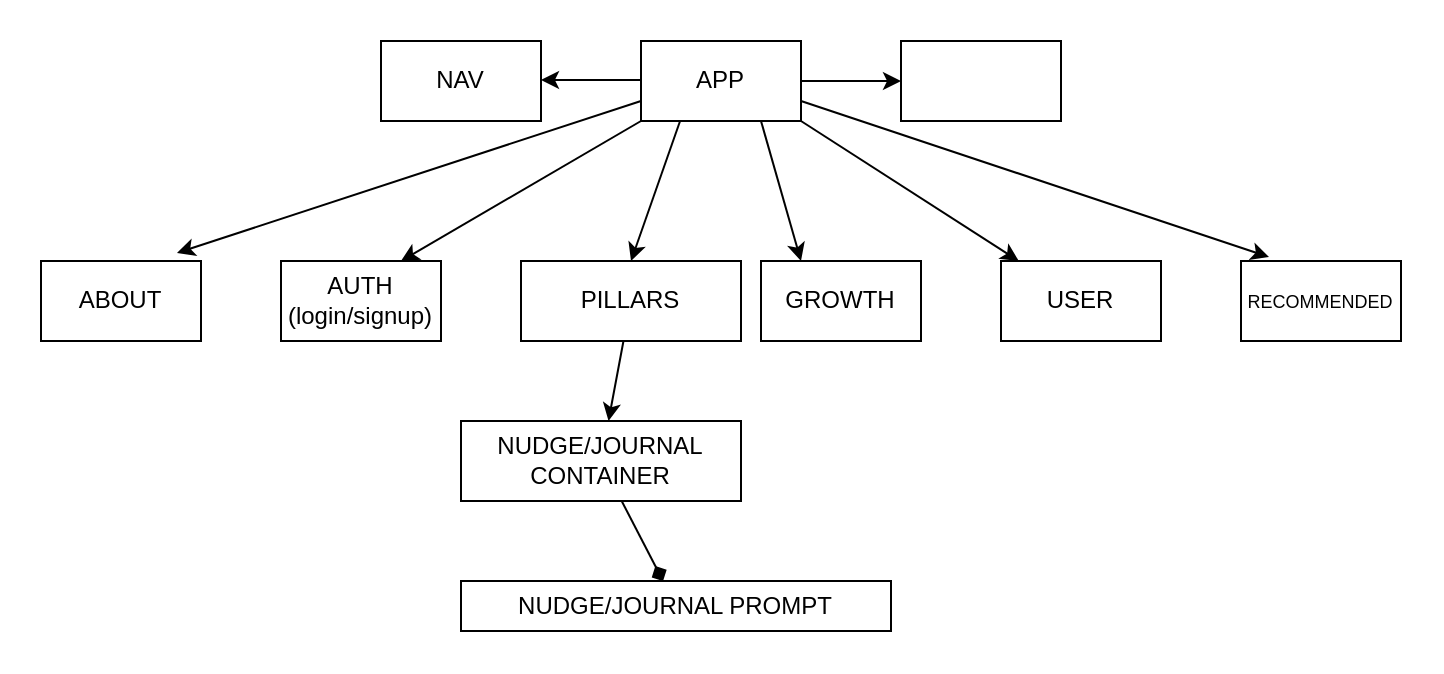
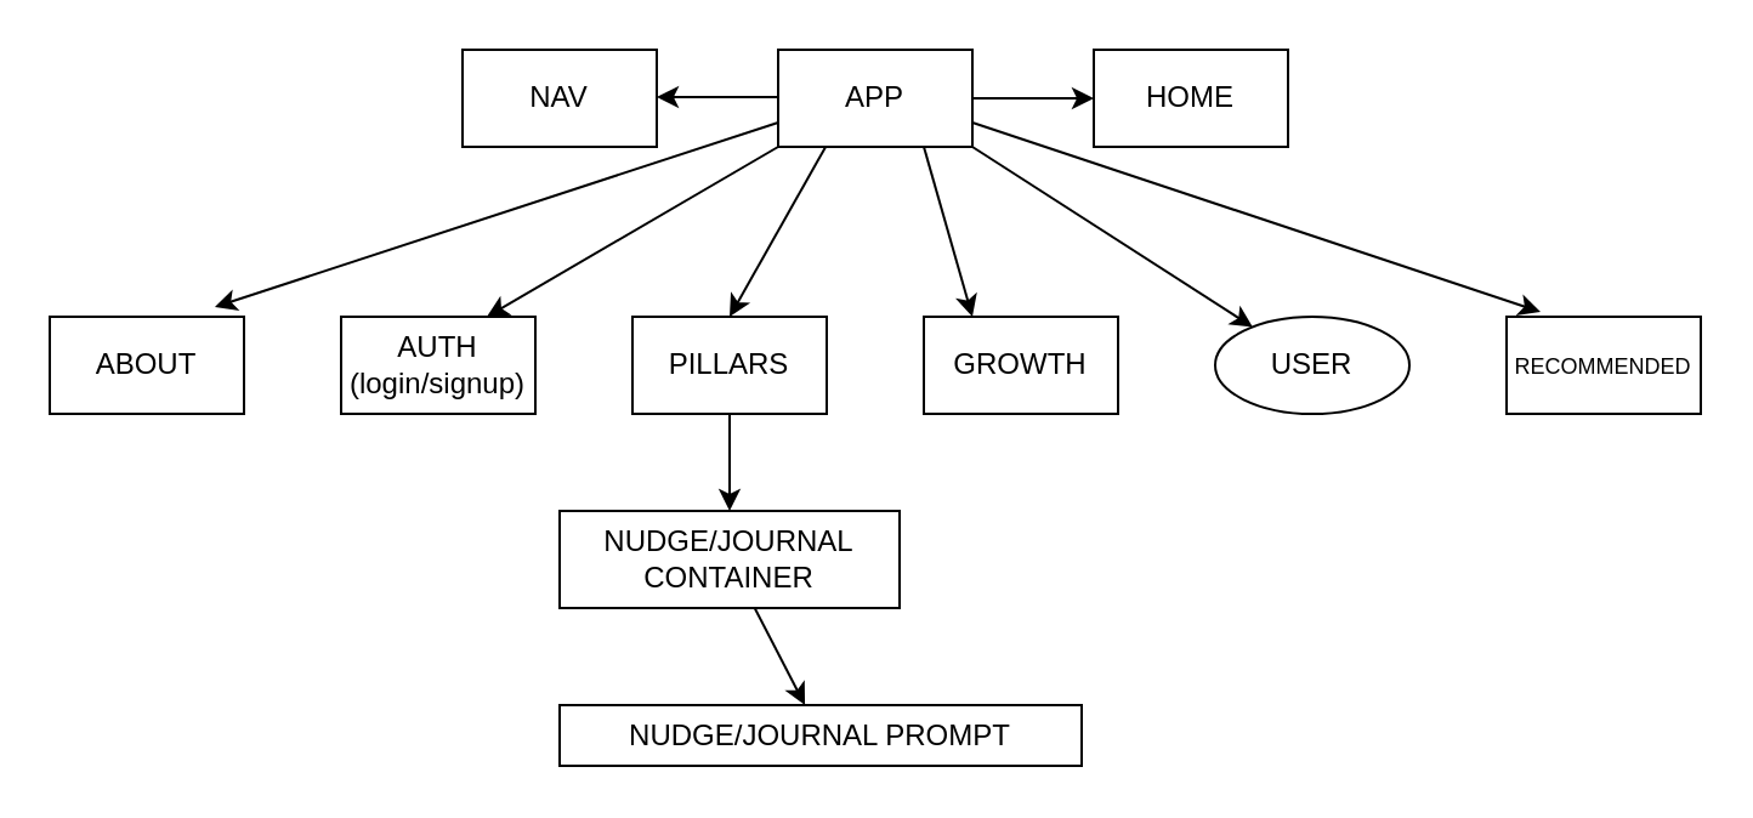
+ <mxCell id="9" value="HOME" style="text;strokeColor=none;align=center;fillColor=none;html=1;verticalAlign=middle;whiteSpace=wrap;rounded=0;" parent="1" vertex="1"><mxGeometry x="460" y="25" width="60" height="30" as="geometry" /></mxCell>
- <mxCell id="14" value="PILLARS" style="whiteSpace=wrap;html=1;" parent="1" vertex="1"><mxGeometry x="260" y="130" width="110" height="40" as="geometry" /></mxCell>
+ <mxCell id="14" value="PILLARS" style="whiteSpace=wrap;html=1;" parent="1" vertex="1"><mxGeometry x="260" y="130" width="80" height="40" as="geometry" /></mxCell>
- <mxCell id="15" value="USER" style="whiteSpace=wrap;html=1;" parent="1" vertex="1"><mxGeometry x="500" y="130" width="80" height="40" as="geometry" /></mxCell>
+ <mxCell id="15" value="USER" style="ellipse;whiteSpace=wrap;html=1;" parent="1" vertex="1"><mxGeometry x="500" y="130" width="80" height="40" as="geometry" /></mxCell>
- <mxCell id="17" value="" style="edgeStyle=none;html=1;endArrow=diamond;" parent="1" source="18" target="19" edge="1"><mxGeometry relative="1" as="geometry" /></mxCell>
+ <mxCell id="17" value="" style="edgeStyle=none;html=1;" parent="1" source="18" target="19" edge="1"><mxGeometry relative="1" as="geometry" /></mxCell>
